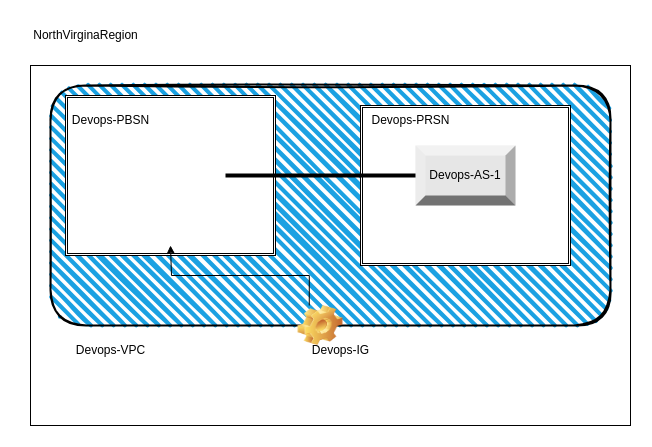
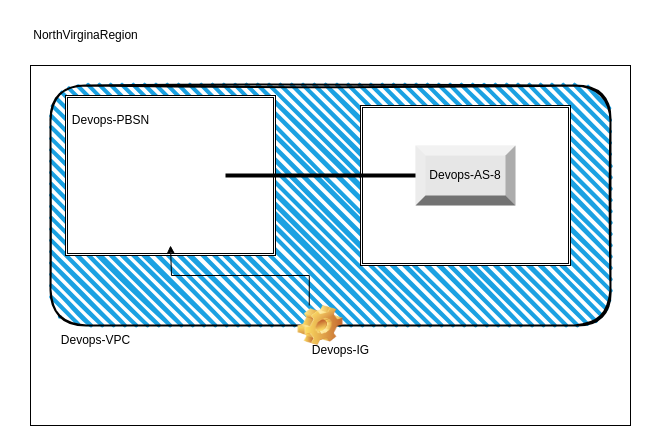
- <mxCell id="9" value="Devops-PRSN" style="text;html=1;align=center;verticalAlign=middle;resizable=0;points=[];autosize=1;strokeColor=none;fillColor=none;" vertex="1" parent="1"><mxGeometry x="360" y="105" width="100" height="30" as="geometry" /></mxCell>
- <mxCell id="10" value="Devops-AS-1" style="labelPosition=center;verticalLabelPosition=middle;align=center;html=1;shape=mxgraph.basic.shaded_button;dx=10;fillColor=#E6E6E6;strokeColor=none;whiteSpace=wrap;" vertex="1" parent="1"><mxGeometry x="415" y="145" width="100" height="60" as="geometry" /></mxCell>
+ <mxCell id="10" value="Devops-AS-8" style="labelPosition=center;verticalLabelPosition=middle;align=center;html=1;shape=mxgraph.basic.shaded_button;dx=10;fillColor=#E6E6E6;strokeColor=none;whiteSpace=wrap;" vertex="1" parent="1"><mxGeometry x="415" y="145" width="100" height="60" as="geometry" /></mxCell>
- <mxCell id="5" value="Devops-VPC" style="text;html=1;align=center;verticalAlign=middle;resizable=0;points=[];autosize=1;strokeColor=none;fillColor=none;" vertex="1" parent="1"><mxGeometry x="65" y="335" width="90" height="30" as="geometry" /></mxCell>
+ <mxCell id="5" value="Devops-VPC" style="text;html=1;align=center;verticalAlign=middle;resizable=0;points=[];autosize=1;strokeColor=none;fillColor=none;" vertex="1" parent="1"><mxGeometry x="50" y="325" width="90" height="30" as="geometry" /></mxCell>
